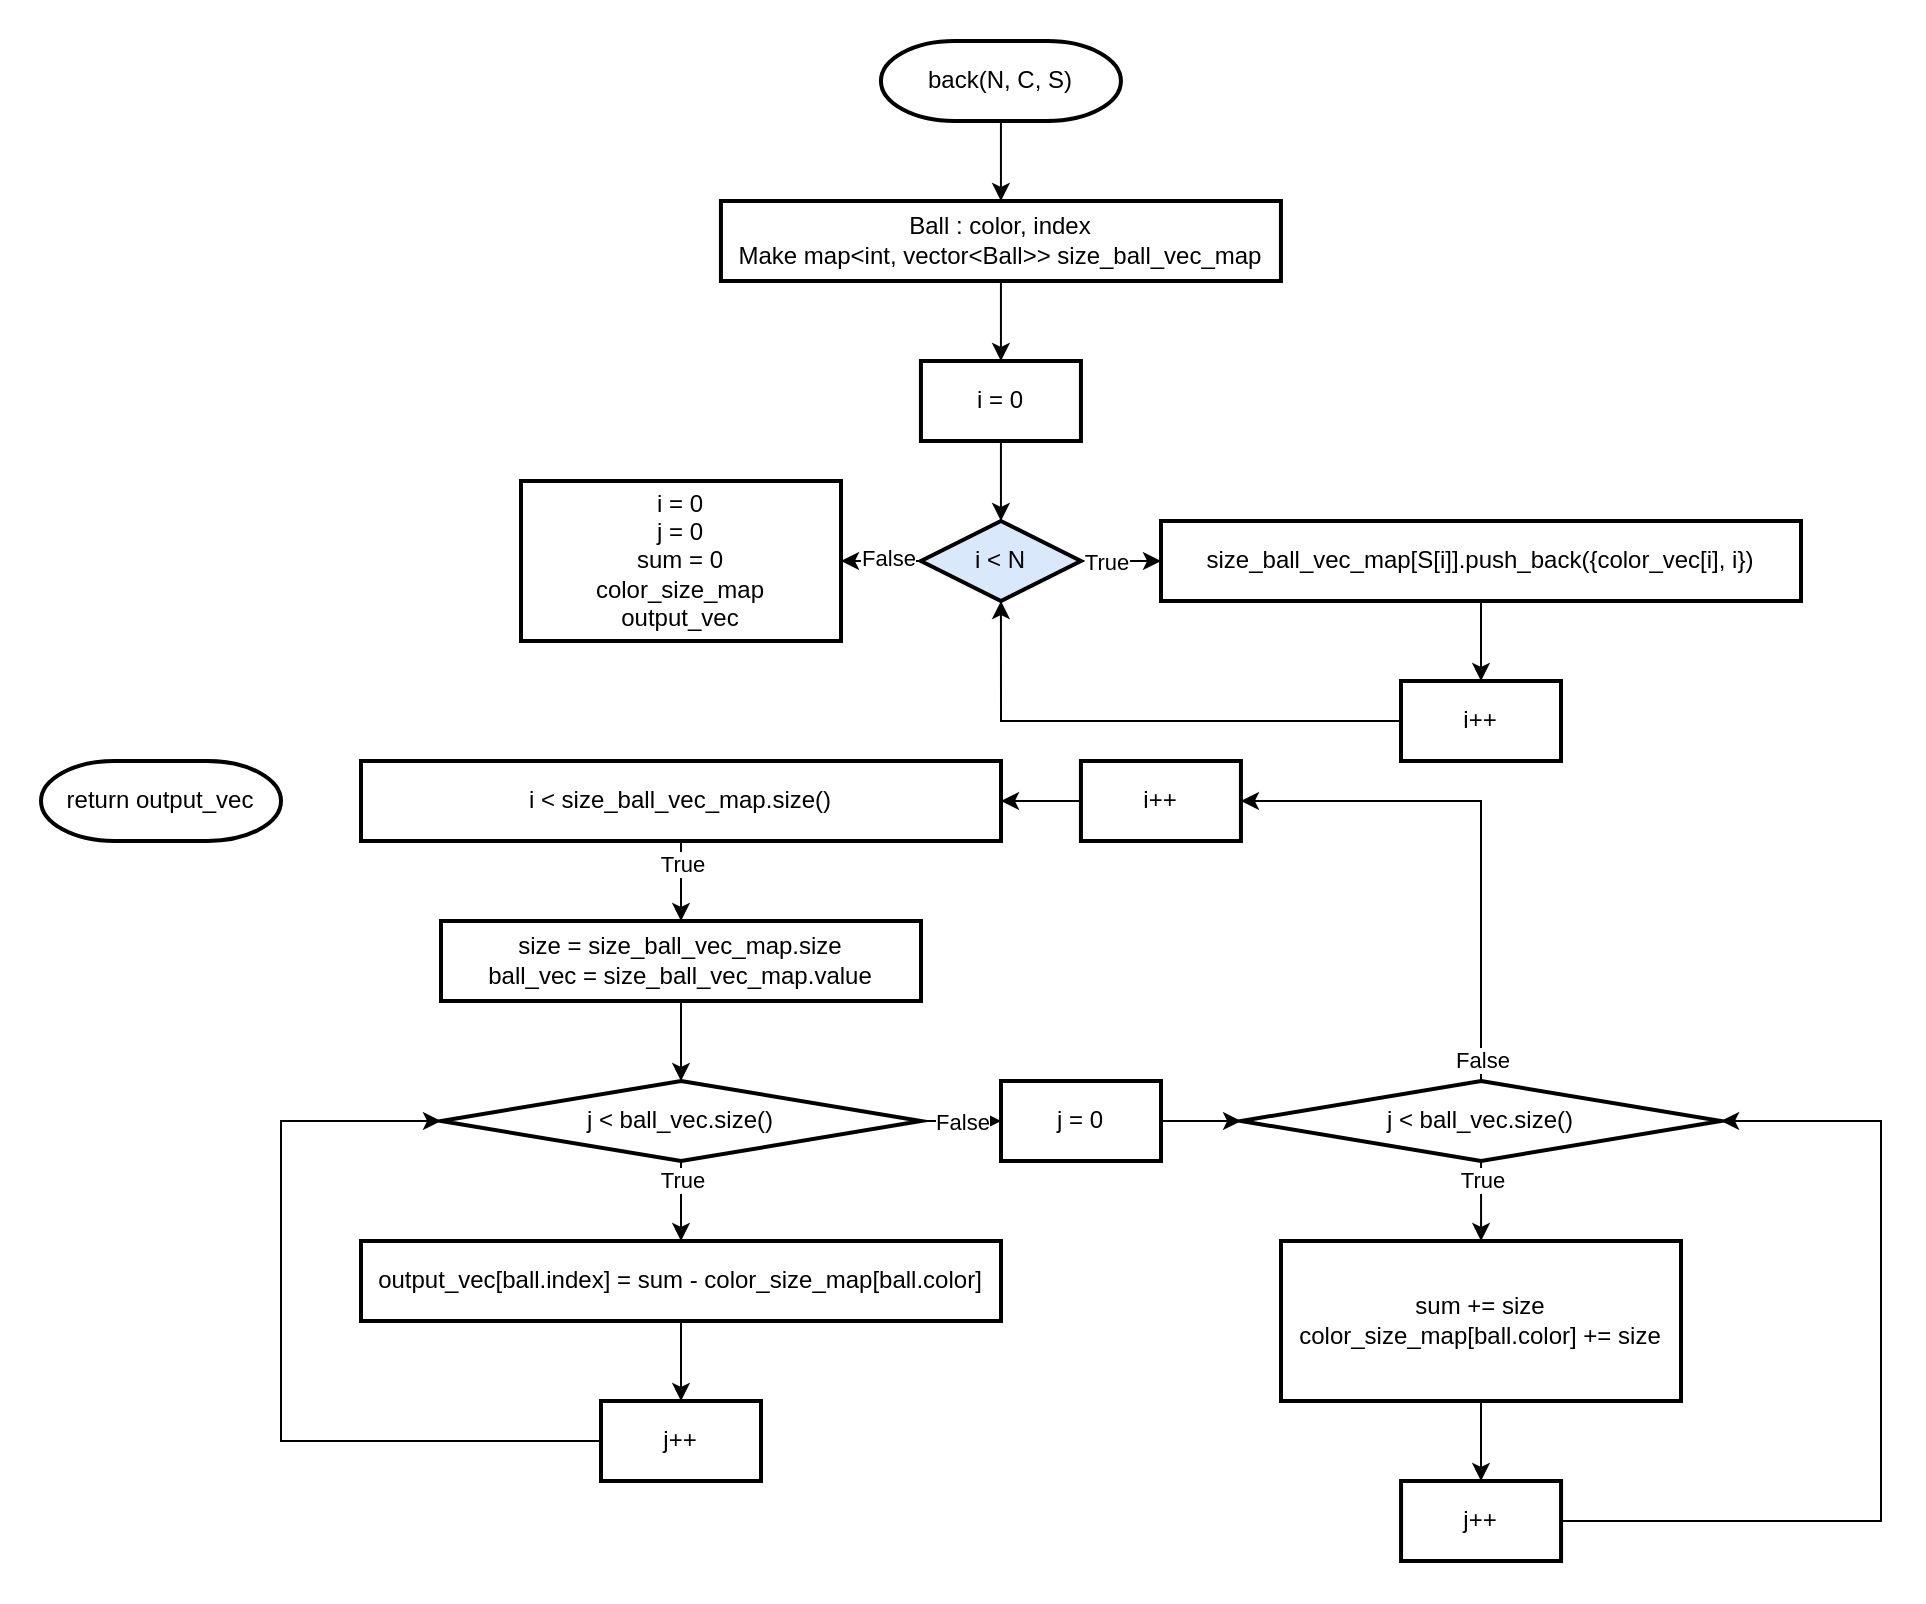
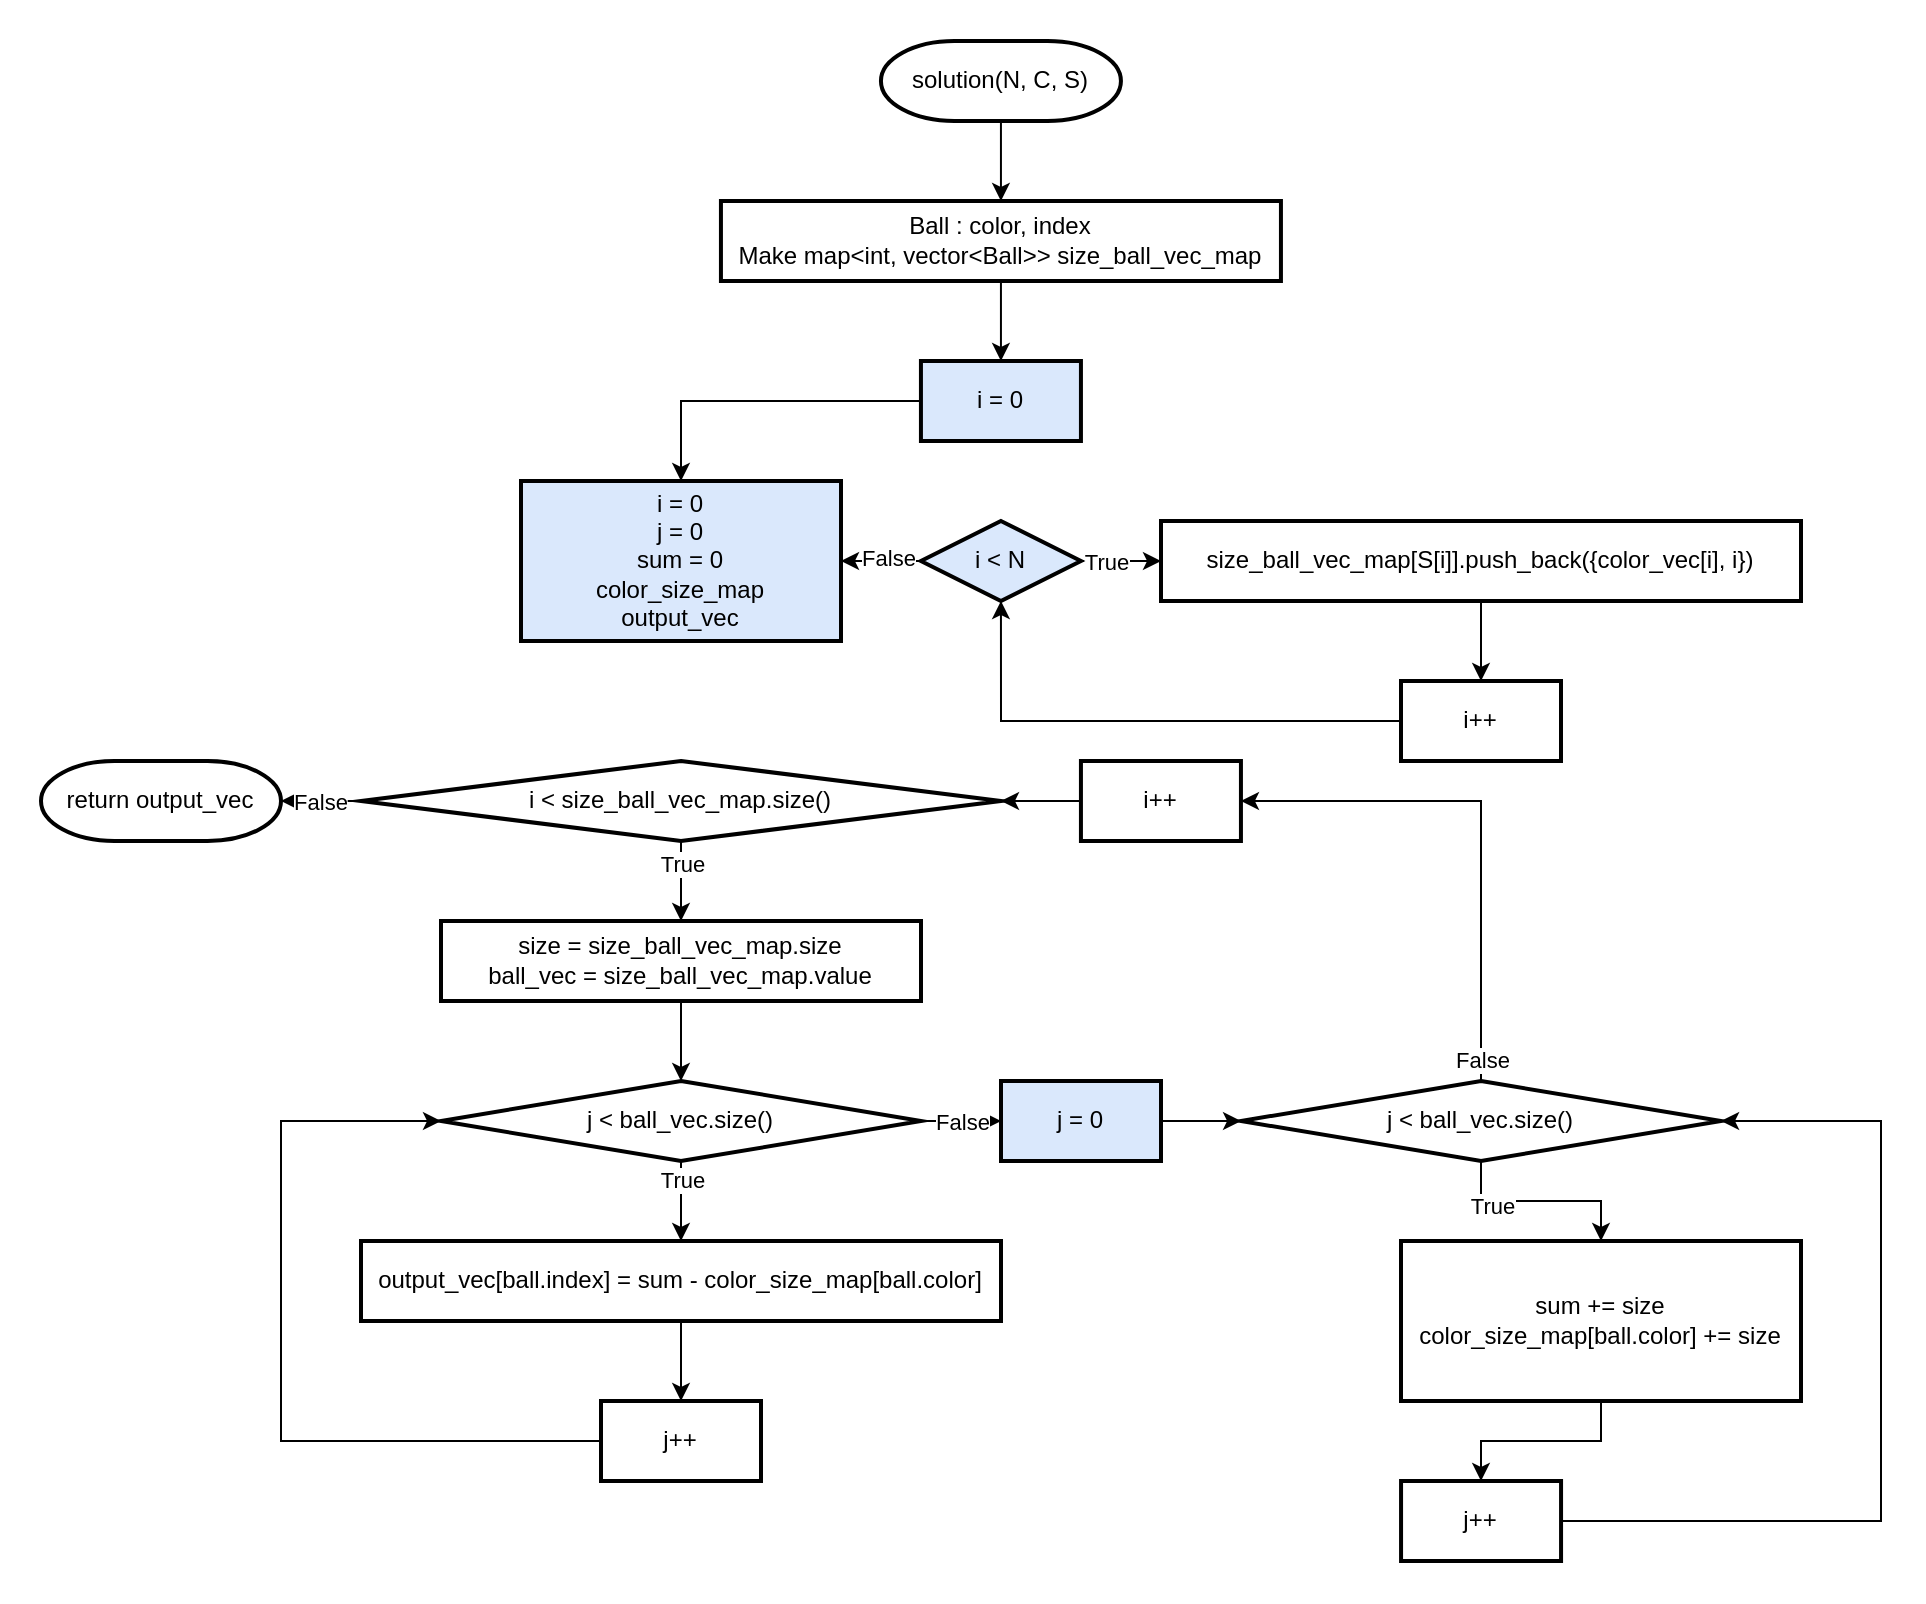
- <mxCell id="3" value="back(N, C, S)" style="strokeWidth=2;html=1;shape=mxgraph.flowchart.terminator;whiteSpace=wrap;" vertex="1" parent="1"><mxGeometry x="439.97" y="20" width="120" height="40" as="geometry" /></mxCell>
+ <mxCell id="3" value="solution(N, C, S)" style="strokeWidth=2;html=1;shape=mxgraph.flowchart.terminator;whiteSpace=wrap;" vertex="1" parent="1"><mxGeometry x="439.97" y="20" width="120" height="40" as="geometry" /></mxCell>
- <mxCell id="25" value="i = 0" style="whiteSpace=wrap;html=1;strokeWidth=2;" vertex="1" parent="1"><mxGeometry x="459.97" y="180" width="80" height="40" as="geometry" /></mxCell>
+ <mxCell id="25" value="i = 0" style="whiteSpace=wrap;html=1;strokeWidth=2;fillColor=#dae8fc;" vertex="1" parent="1"><mxGeometry x="459.97" y="180" width="80" height="40" as="geometry" /></mxCell>
- <mxCell id="24" value="" style="edgeStyle=orthogonalEdgeStyle;rounded=0;orthogonalLoop=1;jettySize=auto;html=1;" edge="1" parent="1" source="25" target="30"><mxGeometry relative="1" as="geometry" /></mxCell>
+ <mxCell id="24" value="" style="edgeStyle=orthogonalEdgeStyle;rounded=0;orthogonalLoop=1;jettySize=auto;html=1;" edge="1" parent="1" source="25" target="11"><mxGeometry relative="1" as="geometry" /></mxCell>
- <mxCell id="11" value="i = 0&lt;br&gt;j = 0&lt;br&gt;sum = 0&lt;br&gt;color_size_map&lt;br&gt;output_vec" style="whiteSpace=wrap;html=1;strokeWidth=2;" vertex="1" parent="1"><mxGeometry x="260" y="240" width="160" height="80" as="geometry" /></mxCell>
+ <mxCell id="11" value="i = 0&lt;br&gt;j = 0&lt;br&gt;sum = 0&lt;br&gt;color_size_map&lt;br&gt;output_vec" style="whiteSpace=wrap;html=1;strokeWidth=2;fillColor=#dae8fc;" vertex="1" parent="1"><mxGeometry x="260" y="240" width="160" height="80" as="geometry" /></mxCell>
- <mxCell id="28" style="edgeStyle=orthogonalEdgeStyle;rounded=0;orthogonalLoop=1;jettySize=auto;html=1;entryX=1;entryY=0.5;entryDx=0;entryDy=0;dashed=1;" edge="1" parent="1" source="30" target="11"><mxGeometry relative="1" as="geometry" /></mxCell>
+ <mxCell id="28" style="edgeStyle=orthogonalEdgeStyle;rounded=0;orthogonalLoop=1;jettySize=auto;html=1;entryX=1;entryY=0.5;entryDx=0;entryDy=0;" edge="1" parent="1" source="30" target="11"><mxGeometry relative="1" as="geometry" /></mxCell>
+ <mxCell id="6" value="" style="edgeStyle=orthogonalEdgeStyle;rounded=0;orthogonalLoop=1;jettySize=auto;html=1;" edge="1" parent="1" source="8" target="14"><mxGeometry relative="1" as="geometry" /></mxCell>
+ <mxCell id="7" value="False" style="edgeLabel;html=1;align=center;verticalAlign=middle;resizable=0;points=[];" vertex="1" connectable="0" parent="6"><mxGeometry x="-0.089" relative="1" as="geometry"><mxPoint x="-2.07" as="offset" /></mxGeometry></mxCell>
- <mxCell id="8" value="i &amp;lt; size_ball_vec_map.size()" style="whiteSpace=wrap;html=1;strokeWidth=2;rounded=0;" vertex="1" parent="1"><mxGeometry x="180" y="380" width="320" height="40" as="geometry" /></mxCell>
+ <mxCell id="8" value="i &amp;lt; size_ball_vec_map.size()" style="rhombus;whiteSpace=wrap;html=1;strokeWidth=2;" vertex="1" parent="1"><mxGeometry x="180" y="380" width="320" height="40" as="geometry" /></mxCell>
- <mxCell id="36" value="j = 0" style="whiteSpace=wrap;html=1;strokeWidth=2;" vertex="1" parent="1"><mxGeometry x="500" y="540" width="80" height="40" as="geometry" /></mxCell>
+ <mxCell id="36" value="j = 0" style="whiteSpace=wrap;html=1;strokeWidth=2;fillColor=#dae8fc;" vertex="1" parent="1"><mxGeometry x="500" y="540" width="80" height="40" as="geometry" /></mxCell>
- <mxCell id="40" value="sum += size&lt;br&gt;color_size_map[ball.color] += size" style="whiteSpace=wrap;html=1;strokeWidth=2;" vertex="1" parent="1"><mxGeometry x="640" y="620" width="200" height="80" as="geometry" /></mxCell>
+ <mxCell id="40" value="sum += size&lt;br&gt;color_size_map[ball.color] += size" style="whiteSpace=wrap;html=1;strokeWidth=2;" vertex="1" parent="1"><mxGeometry x="700" y="620" width="200" height="80" as="geometry" /></mxCell>
